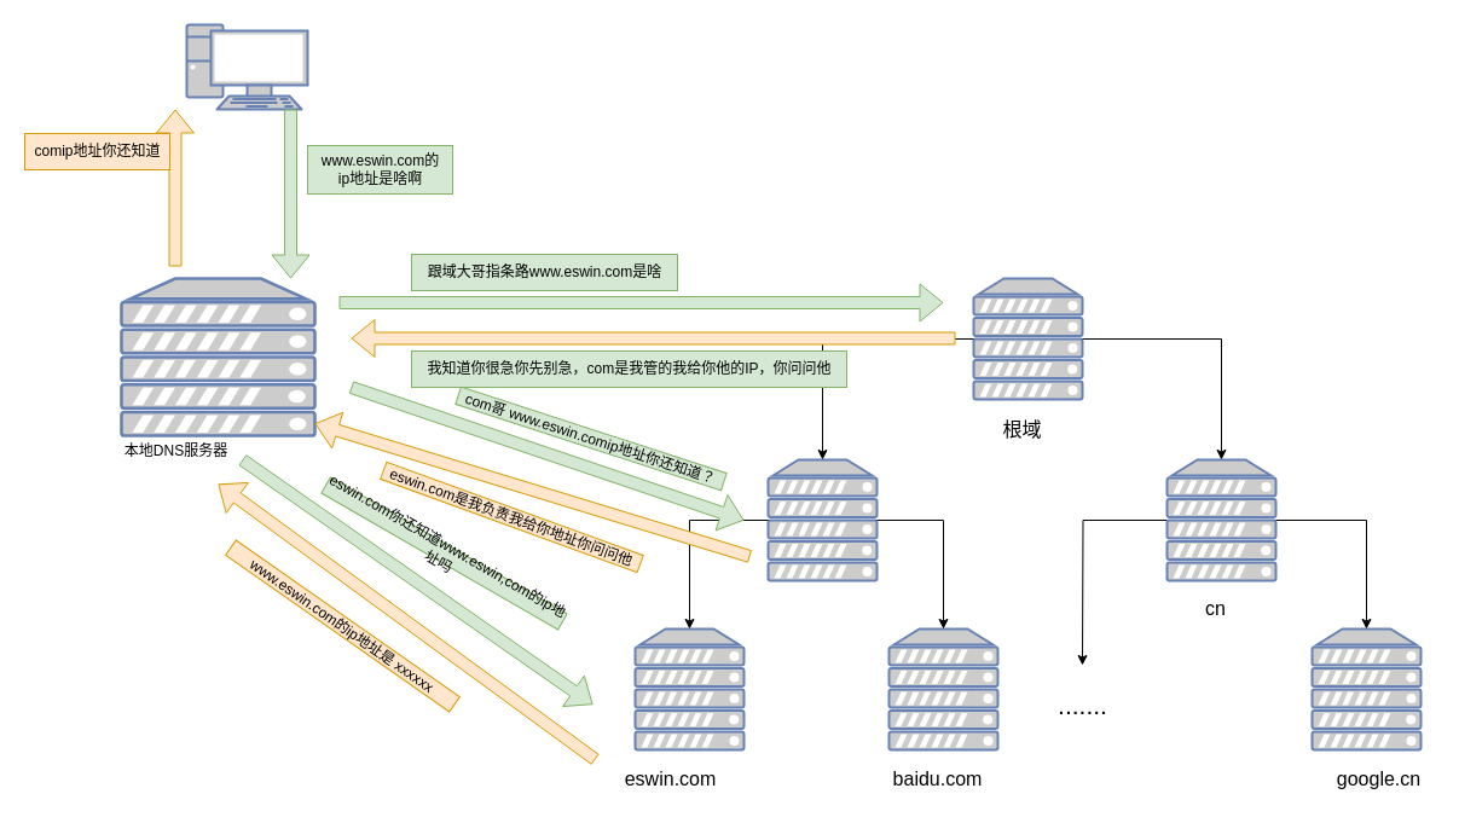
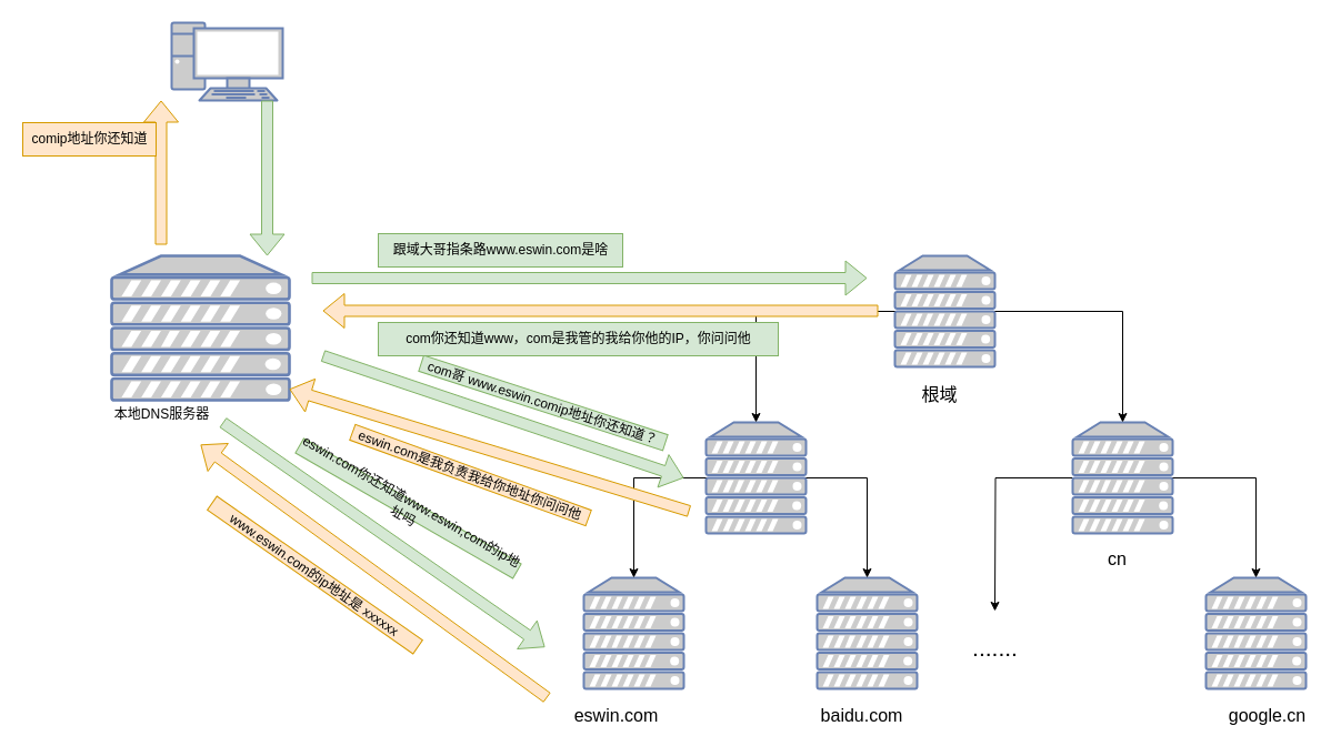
- <mxCell id="30" value="www.eswin.com的&lt;br&gt;ip地址是啥啊" style="text;html=1;align=center;verticalAlign=middle;resizable=0;points=[];autosize=1;strokeColor=#82b366;fillColor=#d5e8d4;" vertex="1" parent="1"><mxGeometry x="254" y="120" width="120" height="40" as="geometry" /></mxCell>
- <mxCell id="24" value="我知道你很急你先别急，com是我管的我给你他的IP，你问问他" style="text;html=1;align=center;verticalAlign=middle;resizable=0;points=[];autosize=1;strokeColor=#82b366;fillColor=#d5e8d4;" vertex="1" parent="2"><mxGeometry x="-164" y="60" width="360" height="30" as="geometry" /></mxCell>
+ <mxCell id="24" value="com你还知道www，com是我管的我给你他的IP，你问问他" style="text;html=1;align=center;verticalAlign=middle;resizable=0;points=[];autosize=1;strokeColor=#82b366;fillColor=#d5e8d4;" vertex="1" parent="2"><mxGeometry x="-164" y="60" width="360" height="30" as="geometry" /></mxCell>
